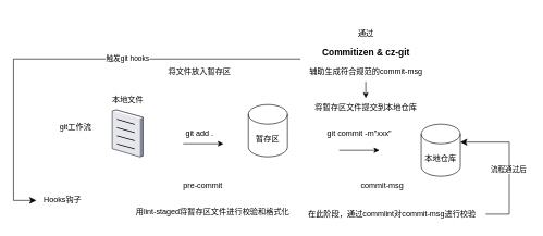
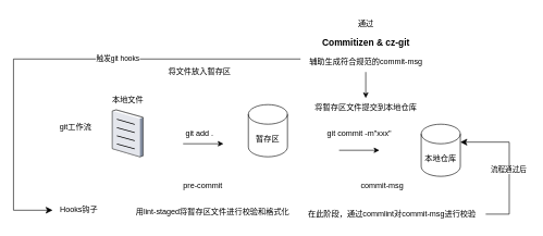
- <mxCell id="19" value="通过&lt;div data-docx-has-block-data=&quot;false&quot; data-page-id=&quot;JM7SdMNxuoJBOLxgDQuc47Wgnzm&quot;&gt;&lt;h3 class=&quot;heading-3 ace-line old-record-id-VCQddSRlOo16BUxhZKPcgIu8nqb&quot;&gt;Commitizen &amp;amp; cz-git&lt;/h3&gt;&lt;/div&gt;&lt;span class=&quot;lark-record-clipboard&quot; data-lark-record-format=&quot;docx/text&quot; data-lark-record-data=&quot;{&amp;quot;rootId&amp;quot;:&amp;quot;JM7SdMNxuoJBOLxgDQuc47Wgnzm&amp;quot;,&amp;quot;text&amp;quot;:{&amp;quot;initialAttributedTexts&amp;quot;:{&amp;quot;text&amp;quot;:{&amp;quot;0&amp;quot;:&amp;quot;Commitizen &amp;amp; cz-git&amp;quot;},&amp;quot;attribs&amp;quot;:{&amp;quot;0&amp;quot;:&amp;quot;*0+j&amp;quot;}},&amp;quot;apool&amp;quot;:{&amp;quot;numToAttrib&amp;quot;:{&amp;quot;0&amp;quot;:[&amp;quot;author&amp;quot;,&amp;quot;7291496556518342658&amp;quot;]},&amp;quot;nextNum&amp;quot;:1}},&amp;quot;type&amp;quot;:&amp;quot;heading3&amp;quot;,&amp;quot;referenceRecordMap&amp;quot;:{},&amp;quot;extra&amp;quot;:{&amp;quot;mention_page_title&amp;quot;:{},&amp;quot;external_mention_url&amp;quot;:{}},&amp;quot;isKeepQuoteContainer&amp;quot;:false,&amp;quot;isFromCode&amp;quot;:false,&amp;quot;selection&amp;quot;:[{&amp;quot;id&amp;quot;:51,&amp;quot;type&amp;quot;:&amp;quot;text&amp;quot;,&amp;quot;selection&amp;quot;:{&amp;quot;start&amp;quot;:0,&amp;quot;end&amp;quot;:19},&amp;quot;recordId&amp;quot;:&amp;quot;VCQddSRlOo16BUxhZKPcgIu8nqb&amp;quot;}],&amp;quot;payloadMap&amp;quot;:{},&amp;quot;isCut&amp;quot;:false}&quot;&gt;辅助生成符合规范的commit-msg&lt;/span&gt;" style="text;html=1;align=center;verticalAlign=middle;resizable=0;points=[];autosize=1;strokeColor=none;fillColor=none;" vertex="1" parent="1"><mxGeometry x="460" y="35" width="200" height="90" as="geometry" /></mxCell>
+ <mxCell id="19" value="通过&lt;div data-docx-has-block-data=&quot;false&quot; data-page-id=&quot;JM7SdMNxuoJBOLxgDQuc47Wgnzm&quot;&gt;&lt;h3 class=&quot;heading-3 ace-line old-record-id-VCQddSRlOo16BUxhZKPcgIu8nqb&quot;&gt;Commitizen &amp;amp; cz-git&lt;/h3&gt;&lt;/div&gt;&lt;span class=&quot;lark-record-clipboard&quot; data-lark-record-format=&quot;docx/text&quot; data-lark-record-data=&quot;{&amp;quot;rootId&amp;quot;:&amp;quot;JM7SdMNxuoJBOLxgDQuc47Wgnzm&amp;quot;,&amp;quot;text&amp;quot;:{&amp;quot;initialAttributedTexts&amp;quot;:{&amp;quot;text&amp;quot;:{&amp;quot;0&amp;quot;:&amp;quot;Commitizen &amp;amp; cz-git&amp;quot;},&amp;quot;attribs&amp;quot;:{&amp;quot;0&amp;quot;:&amp;quot;*0+j&amp;quot;}},&amp;quot;apool&amp;quot;:{&amp;quot;numToAttrib&amp;quot;:{&amp;quot;0&amp;quot;:[&amp;quot;author&amp;quot;,&amp;quot;7291496556518342658&amp;quot;]},&amp;quot;nextNum&amp;quot;:1}},&amp;quot;type&amp;quot;:&amp;quot;heading3&amp;quot;,&amp;quot;referenceRecordMap&amp;quot;:{},&amp;quot;extra&amp;quot;:{&amp;quot;mention_page_title&amp;quot;:{},&amp;quot;external_mention_url&amp;quot;:{}},&amp;quot;isKeepQuoteContainer&amp;quot;:false,&amp;quot;isFromCode&amp;quot;:false,&amp;quot;selection&amp;quot;:[{&amp;quot;id&amp;quot;:51,&amp;quot;type&amp;quot;:&amp;quot;text&amp;quot;,&amp;quot;selection&amp;quot;:{&amp;quot;start&amp;quot;:0,&amp;quot;end&amp;quot;:19},&amp;quot;recordId&amp;quot;:&amp;quot;VCQddSRlOo16BUxhZKPcgIu8nqb&amp;quot;}],&amp;quot;payloadMap&amp;quot;:{},&amp;quot;isCut&amp;quot;:false}&quot;&gt;辅助生成符合规范的commit-msg&lt;/span&gt;" style="text;html=1;align=center;verticalAlign=middle;resizable=0;points=[];autosize=1;strokeColor=none;fillColor=none;" vertex="1" parent="1"><mxGeometry x="460" y="20" width="200" height="90" as="geometry" /></mxCell>
- <mxCell id="13" value="Hooks钩子" style="text;html=1;align=center;verticalAlign=middle;resizable=0;points=[];autosize=1;strokeColor=none;fillColor=none;" vertex="1" parent="1"><mxGeometry x="55" y="292" width="80" height="30" as="geometry" /></mxCell>
+ <mxCell id="13" value="Hooks钩子" style="text;html=1;align=center;verticalAlign=middle;resizable=0;points=[];autosize=1;strokeColor=none;fillColor=none;" vertex="1" parent="1"><mxGeometry x="80" y="307" width="80" height="30" as="geometry" /></mxCell>
